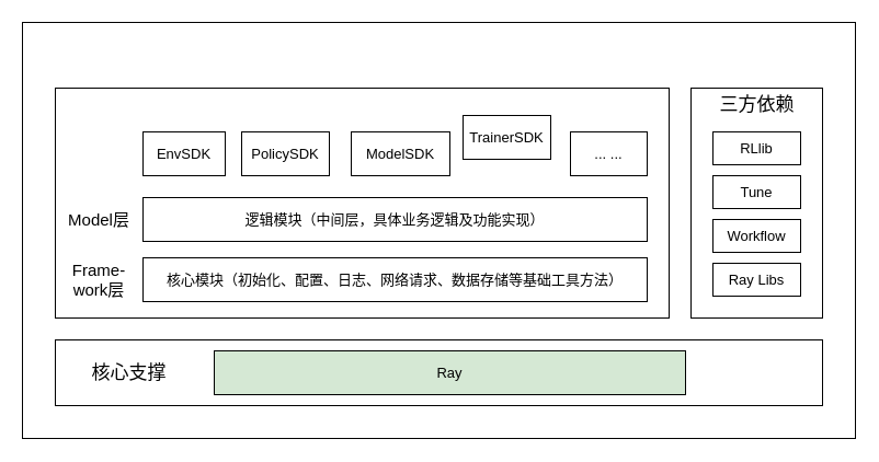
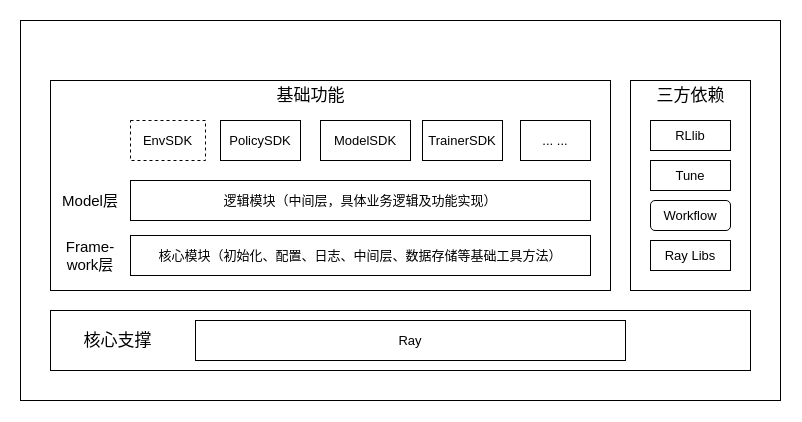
+ <mxCell id="6" value="&lt;font style=&quot;font-size: 17px&quot;&gt;基础功能&lt;/font&gt;" style="text;html=1;strokeColor=none;fillColor=none;align=center;verticalAlign=middle;whiteSpace=wrap;rounded=0;fontSize=19;" vertex="1" parent="1"><mxGeometry x="262.5" y="80" width="95" height="30" as="geometry" /></mxCell>
- <mxCell id="12" value="&lt;font style=&quot;font-size: 13px&quot;&gt;TrainerSDK&lt;/font&gt;" style="rounded=0;whiteSpace=wrap;html=1;fontSize=17;" vertex="1" parent="1"><mxGeometry x="422" y="105" width="80" height="40" as="geometry" /></mxCell>
+ <mxCell id="12" value="&lt;font style=&quot;font-size: 13px&quot;&gt;TrainerSDK&lt;/font&gt;" style="rounded=0;whiteSpace=wrap;html=1;fontSize=17;" vertex="1" parent="1"><mxGeometry x="422" y="120" width="80" height="40" as="geometry" /></mxCell>
- <mxCell id="9" value="&lt;font style=&quot;font-size: 13px&quot;&gt;EnvSDK&lt;/font&gt;" style="rounded=0;whiteSpace=wrap;html=1;fontSize=17;" vertex="1" parent="1"><mxGeometry x="130" y="120" width="75" height="40" as="geometry" /></mxCell>
+ <mxCell id="9" value="&lt;font style=&quot;font-size: 13px&quot;&gt;EnvSDK&lt;/font&gt;" style="rounded=0;whiteSpace=wrap;html=1;fontSize=17;dashed=1;" vertex="1" parent="1"><mxGeometry x="130" y="120" width="75" height="40" as="geometry" /></mxCell>
- <mxCell id="18" value="&lt;span style=&quot;font-size: 13px&quot;&gt;Workflow&lt;/span&gt;" style="rounded=0;whiteSpace=wrap;html=1;fontSize=17;" vertex="1" parent="1"><mxGeometry x="650" y="200" width="80" height="30" as="geometry" /></mxCell>
+ <mxCell id="18" value="&lt;span style=&quot;font-size: 13px&quot;&gt;Workflow&lt;/span&gt;" style="whiteSpace=wrap;html=1;fontSize=17;rounded=1;" vertex="1" parent="1"><mxGeometry x="650" y="200" width="80" height="30" as="geometry" /></mxCell>
- <mxCell id="15" value="&lt;span style=&quot;font-size: 13px&quot;&gt;核心模块（初始化、配置、日志、网络请求、数据存储等基础工具方法）&lt;/span&gt;" style="rounded=0;whiteSpace=wrap;html=1;fontSize=17;" vertex="1" parent="1"><mxGeometry x="130" y="235" width="460" height="40" as="geometry" /></mxCell>
+ <mxCell id="15" value="&lt;span style=&quot;font-size: 13px&quot;&gt;核心模块（初始化、配置、日志、中间层、数据存储等基础工具方法）&lt;/span&gt;" style="rounded=0;whiteSpace=wrap;html=1;fontSize=17;" vertex="1" parent="1"><mxGeometry x="130" y="235" width="460" height="40" as="geometry" /></mxCell>
- <mxCell id="20" value="&lt;span style=&quot;font-size: 13px&quot;&gt;Ray&lt;/span&gt;" style="rounded=0;whiteSpace=wrap;html=1;fontSize=17;fillColor=#d5e8d4;" vertex="1" parent="1"><mxGeometry x="195" y="320" width="430" height="40" as="geometry" /></mxCell>
+ <mxCell id="20" value="&lt;span style=&quot;font-size: 13px&quot;&gt;Ray&lt;/span&gt;" style="rounded=0;whiteSpace=wrap;html=1;fontSize=17;" vertex="1" parent="1"><mxGeometry x="195" y="320" width="430" height="40" as="geometry" /></mxCell>
